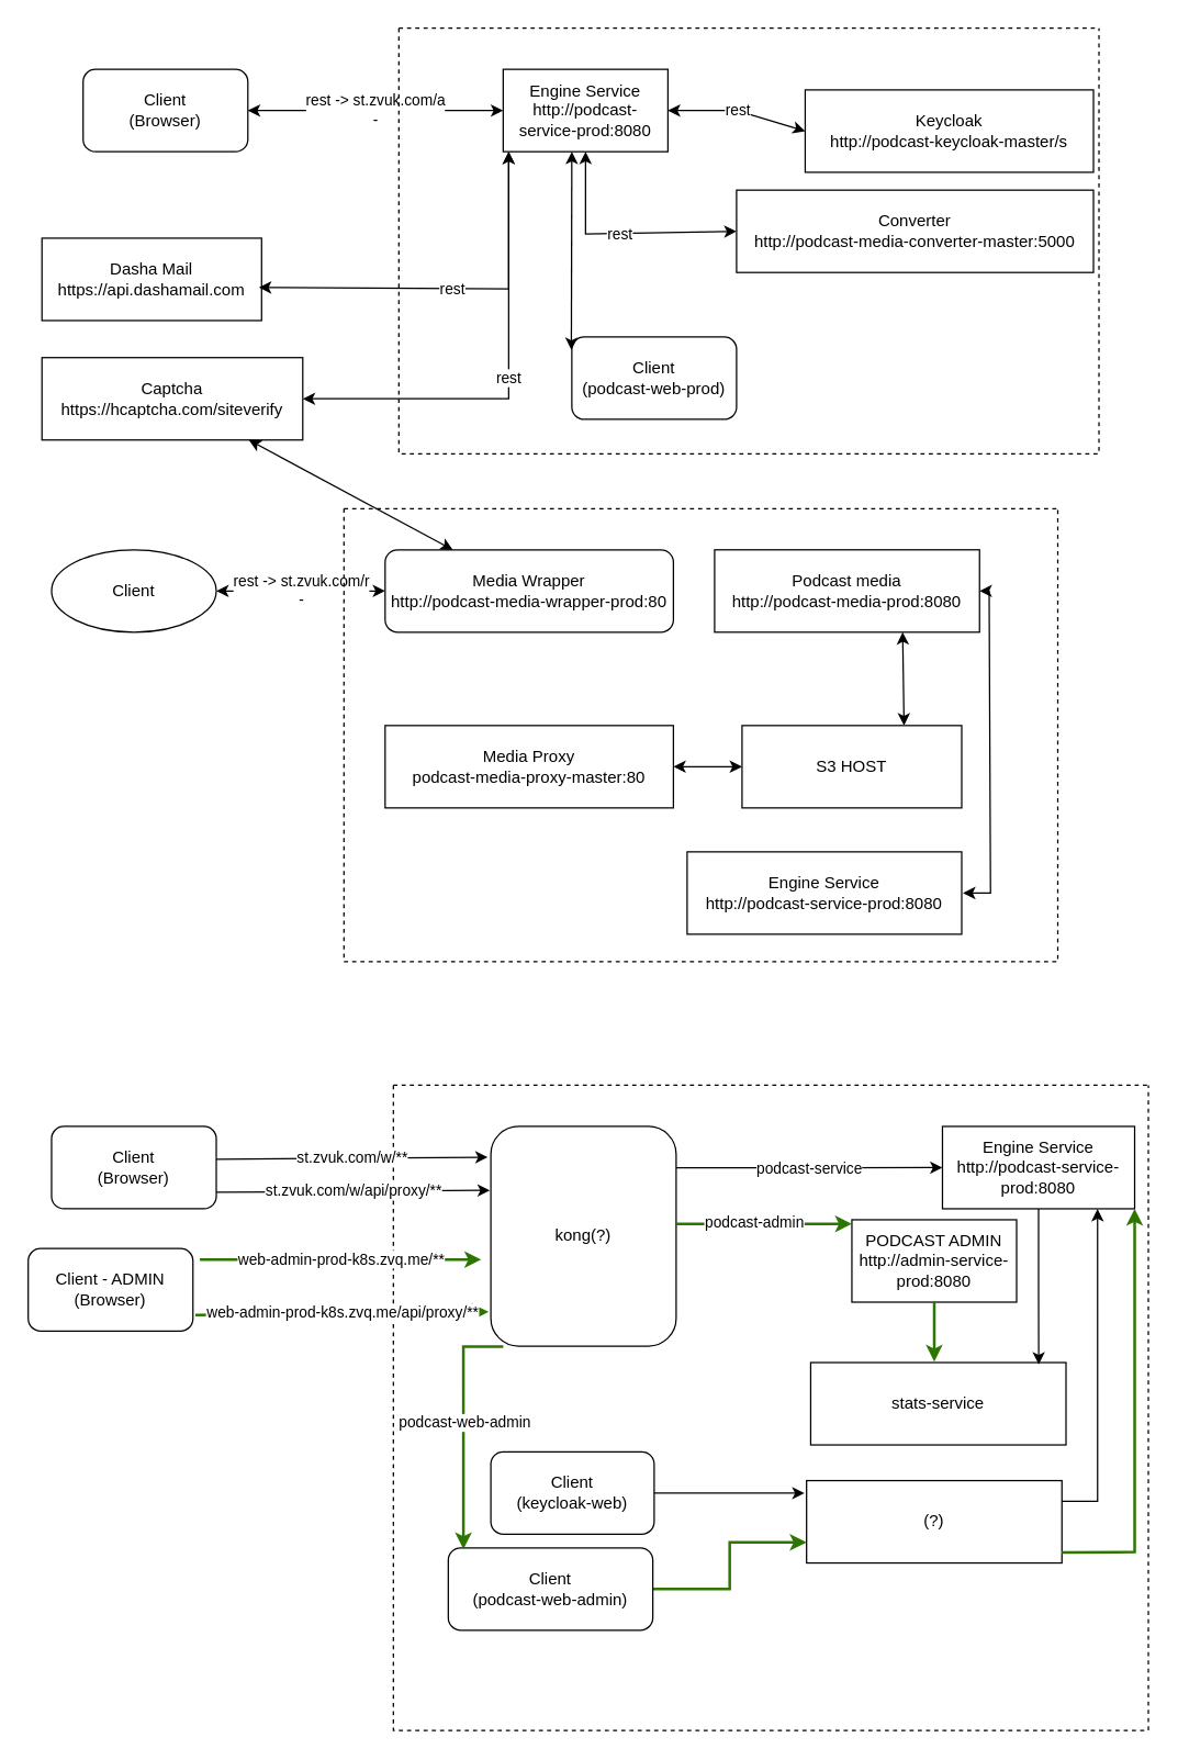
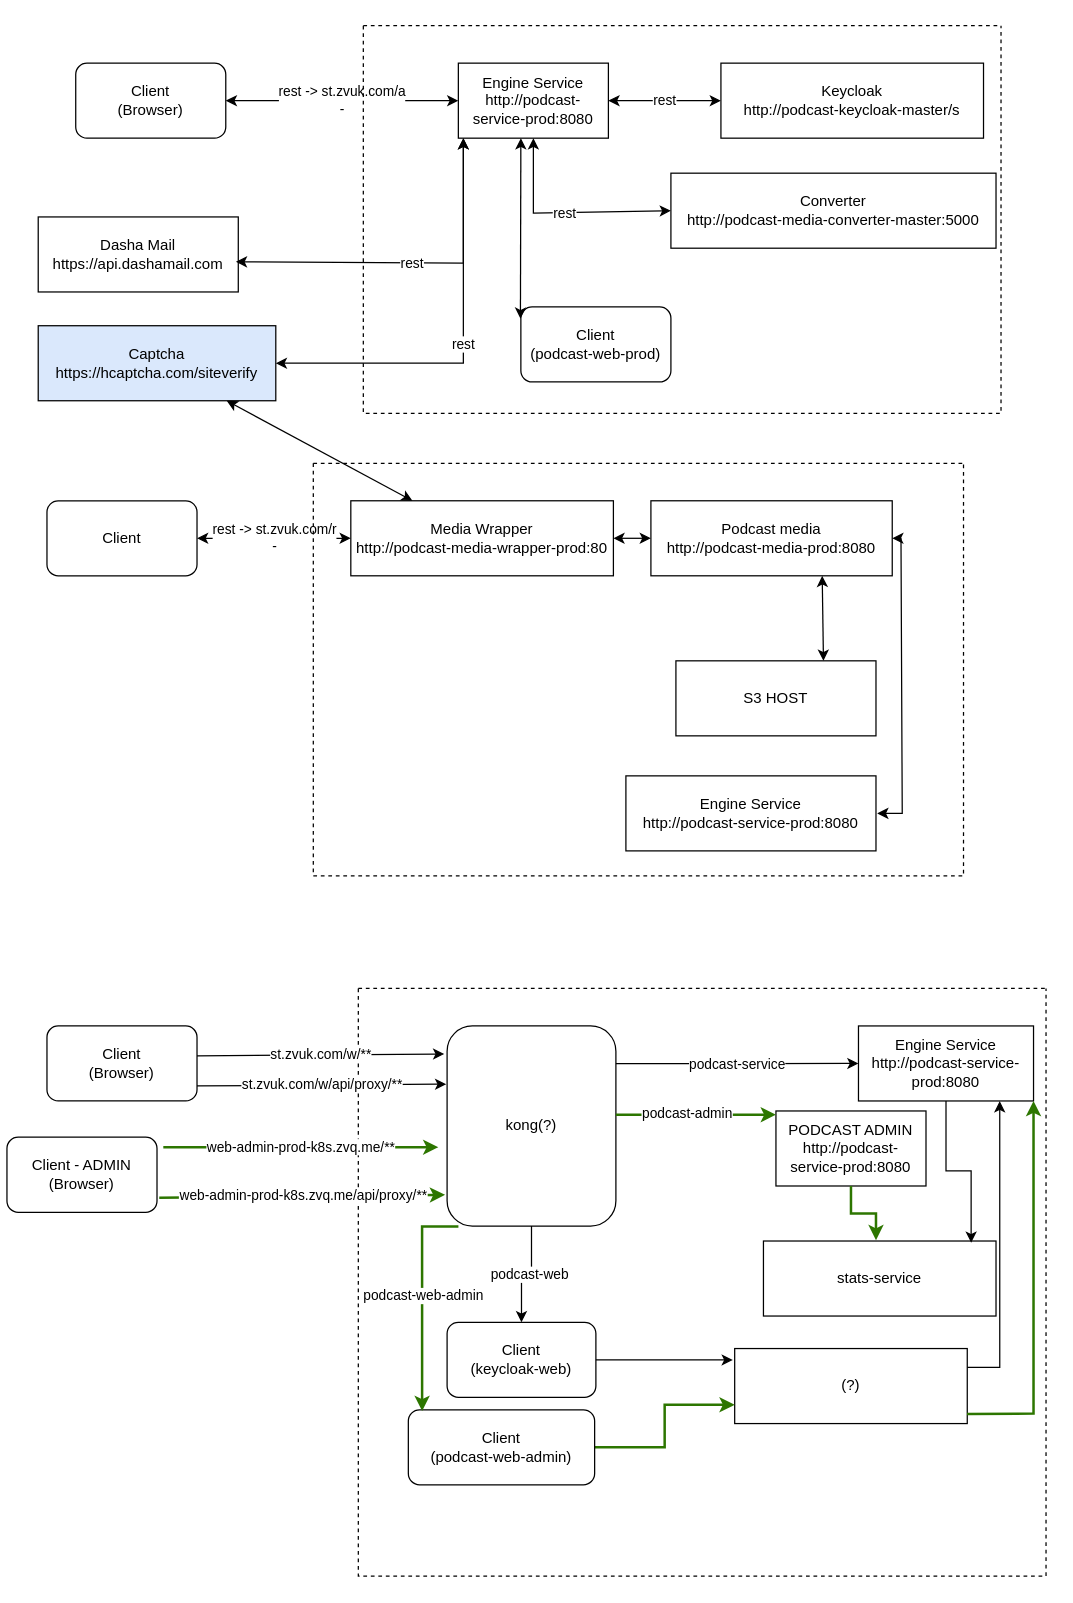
- <mxCell id="10" value="Keycloak&lt;br&gt;http://podcast-keycloak-master/s" style="rounded=0;whiteSpace=wrap;html=1;" parent="9" vertex="1"><mxGeometry x="296" y="45" width="210" height="60" as="geometry" /></mxCell>
+ <mxCell id="10" value="Keycloak&lt;br&gt;http://podcast-keycloak-master/s" style="rounded=0;whiteSpace=wrap;html=1;" parent="9" vertex="1"><mxGeometry x="286" y="30" width="210" height="60" as="geometry" /></mxCell>
- <mxCell id="5" value="Captcha&lt;br&gt;https://hcaptcha.com/siteverify" style="rounded=0;whiteSpace=wrap;html=1;" parent="1" vertex="1"><mxGeometry x="30" y="260" width="190" height="60" as="geometry" /></mxCell>
+ <mxCell id="5" value="Captcha&lt;br&gt;https://hcaptcha.com/siteverify" style="rounded=0;whiteSpace=wrap;html=1;fillColor=#dae8fc;" parent="1" vertex="1"><mxGeometry x="30" y="260" width="190" height="60" as="geometry" /></mxCell>
- <mxCell id="16" value="Client" style="ellipse;whiteSpace=wrap;html=1;" parent="1" vertex="1"><mxGeometry x="37" y="400" width="120" height="60" as="geometry" /></mxCell>
+ <mxCell id="16" value="Client" style="rounded=1;whiteSpace=wrap;html=1;" parent="1" vertex="1"><mxGeometry x="37" y="400" width="120" height="60" as="geometry" /></mxCell>
- <mxCell id="17" value="Media Wrapper&lt;br&gt;http://podcast-media-wrapper-prod:80" style="whiteSpace=wrap;html=1;rounded=1;" parent="1" vertex="1"><mxGeometry x="280" y="400" width="210" height="60" as="geometry" /></mxCell>
+ <mxCell id="17" value="Media Wrapper&lt;br&gt;http://podcast-media-wrapper-prod:80" style="rounded=0;whiteSpace=wrap;html=1;" parent="1" vertex="1"><mxGeometry x="280" y="400" width="210" height="60" as="geometry" /></mxCell>
+ <mxCell id="26" value="" style="endArrow=classic;startArrow=classic;html=1;rounded=0;entryX=0;entryY=0.5;entryDx=0;entryDy=0;exitX=1;exitY=0.5;exitDx=0;exitDy=0;" parent="1" source="17" target="20" edge="1"><mxGeometry width="50" height="50" relative="1" as="geometry"><mxPoint x="370" y="470" as="sourcePoint" /><mxPoint x="420" y="420" as="targetPoint" /><Array as="points"><mxPoint x="510" y="430" /></Array></mxGeometry></mxCell>
- <mxCell id="21" value="Media Proxy&lt;br&gt;podcast-media-proxy-master:80" style="rounded=0;whiteSpace=wrap;html=1;" parent="19" vertex="1"><mxGeometry x="30" y="158" width="210" height="60" as="geometry" /></mxCell>
- <mxCell id="23" value="" style="endArrow=classic;startArrow=classic;html=1;rounded=0;" parent="19" source="22" target="21" edge="1"><mxGeometry width="50" height="50" relative="1" as="geometry"><mxPoint x="90" y="90" as="sourcePoint" /><mxPoint x="140" y="40" as="targetPoint" /></mxGeometry></mxCell>
- <mxCell id="40" value="PODCAST ADMIN&lt;br&gt;http://admin-service-prod:8080" style="rounded=0;whiteSpace=wrap;html=1;" vertex="1" parent="30"><mxGeometry x="334" y="98" width="120" height="60" as="geometry" /></mxCell>
+ <mxCell id="40" value="PODCAST ADMIN&lt;br&gt;http://podcast-service-prod:8080" style="rounded=0;whiteSpace=wrap;html=1;" vertex="1" parent="30"><mxGeometry x="334" y="98" width="120" height="60" as="geometry" /></mxCell>
- <mxCell id="47" value="Client - ADMIN&lt;br&gt;(Browser)" style="rounded=1;whiteSpace=wrap;html=1;" vertex="1" parent="1"><mxGeometry y="909" width="120" height="60" as="geometry" x="20" /></mxCell>
+ <mxCell id="47" value="Client - ADMIN&lt;br&gt;(Browser)" style="rounded=1;whiteSpace=wrap;html=1;" vertex="1" parent="1"><mxGeometry x="5" y="909" width="120" height="60" as="geometry" /></mxCell>
+ <mxCell id="37" value="" style="edgeStyle=orthogonalEdgeStyle;rounded=0;orthogonalLoop=1;jettySize=auto;html=1;" edge="1" parent="30" source="39" target="34"><mxGeometry relative="1" as="geometry" /></mxCell>
+ <mxCell id="38" value="podcast-web" style="edgeLabel;html=1;align=center;verticalAlign=middle;resizable=0;points=[];" vertex="1" connectable="0" parent="37"><mxGeometry x="-0.046" relative="1" as="geometry"><mxPoint as="offset" /></mxGeometry></mxCell>
- <mxCell id="31" value="stats-service" style="rounded=0;whiteSpace=wrap;html=1;" vertex="1" parent="30"><mxGeometry x="304" y="202" width="186" height="60" as="geometry" /></mxCell>
+ <mxCell id="31" value="stats-service" style="rounded=0;whiteSpace=wrap;html=1;" vertex="1" parent="30"><mxGeometry x="324" y="202" width="186" height="60" as="geometry" /></mxCell>
